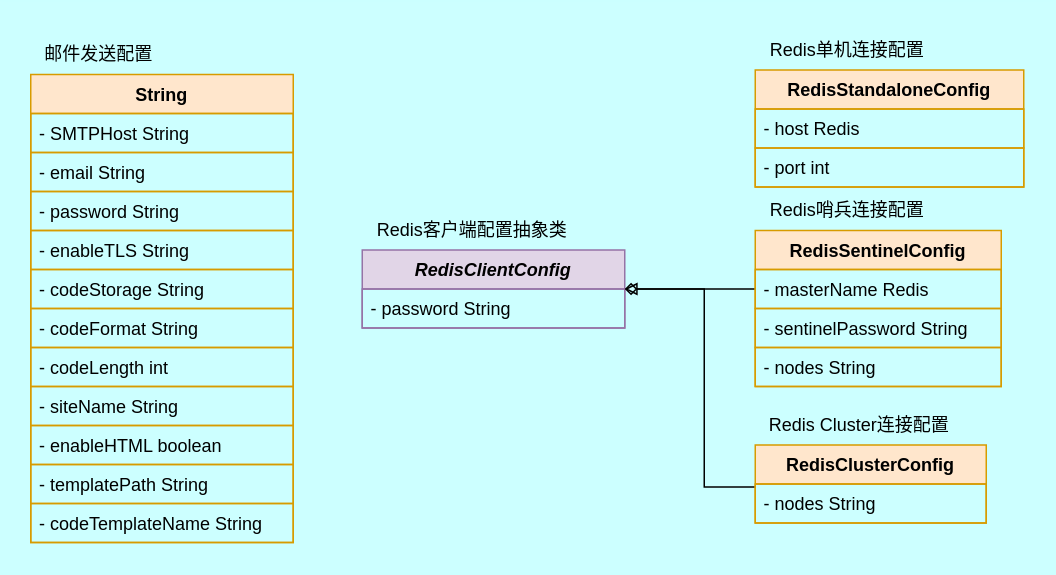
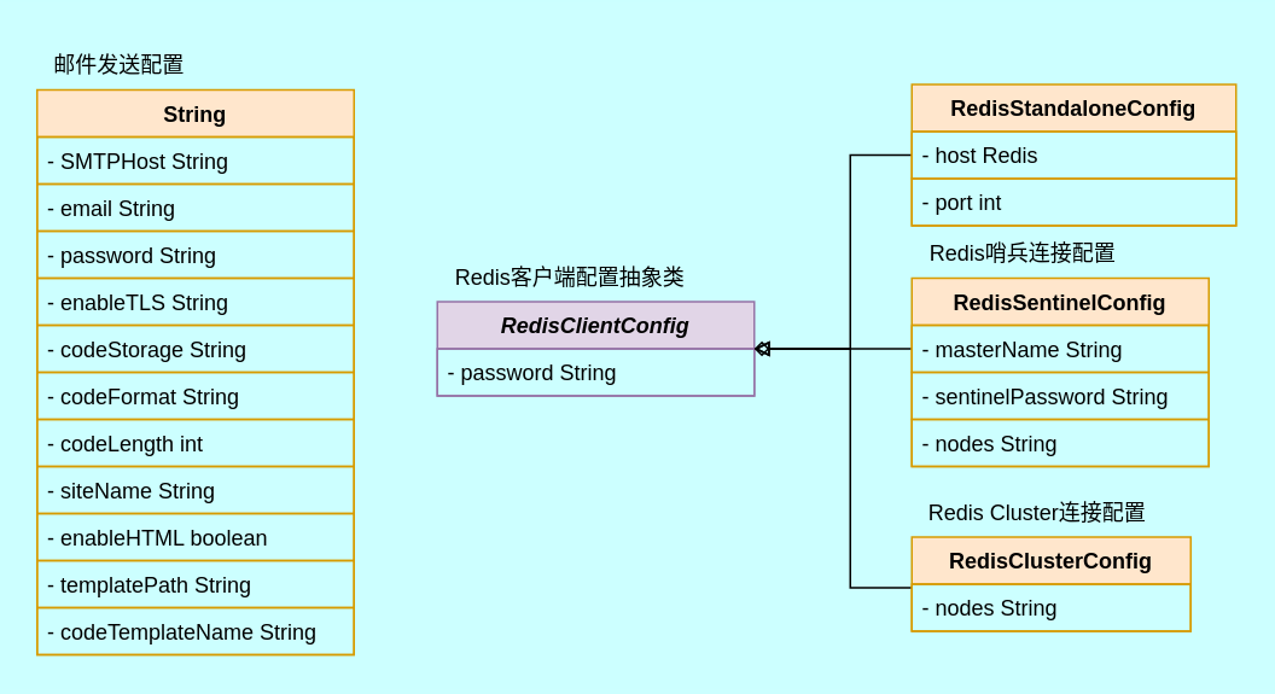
- <mxCell id="30" value="Redis单机连接配置" style="text;html=1;align=center;verticalAlign=middle;resizable=0;points=[];autosize=1;strokeColor=none;fillColor=none;" parent="1" vertex="1"><mxGeometry x="503" y="20" width="121" height="26" as="geometry" /></mxCell>
+ <mxCell id="18" style="edgeStyle=orthogonalEdgeStyle;rounded=0;orthogonalLoop=1;jettySize=auto;html=1;strokeColor=default;align=center;verticalAlign=middle;fontFamily=Helvetica;fontSize=11;fontColor=default;labelBackgroundColor=default;endArrow=block;endFill=0;" parent="1" source="19" target="15" edge="1"><mxGeometry relative="1" as="geometry"><Array as="points"><mxPoint x="469" y="85" /><mxPoint x="469" y="192" /></Array></mxGeometry></mxCell>
- <mxCell id="24" value="- masterName Redis" style="text;strokeColor=#d79b00;fillColor=none;align=left;verticalAlign=top;spacingLeft=4;spacingRight=4;overflow=hidden;rotatable=0;points=[[0,0.5],[1,0.5]];portConstraint=eastwest;whiteSpace=wrap;html=1;" parent="23" vertex="1"><mxGeometry y="26" width="164" height="26" as="geometry" /></mxCell>
+ <mxCell id="24" value="- masterName String" style="text;strokeColor=#d79b00;fillColor=none;align=left;verticalAlign=top;spacingLeft=4;spacingRight=4;overflow=hidden;rotatable=0;points=[[0,0.5],[1,0.5]];portConstraint=eastwest;whiteSpace=wrap;html=1;" parent="23" vertex="1"><mxGeometry y="26" width="164" height="26" as="geometry" /></mxCell>
